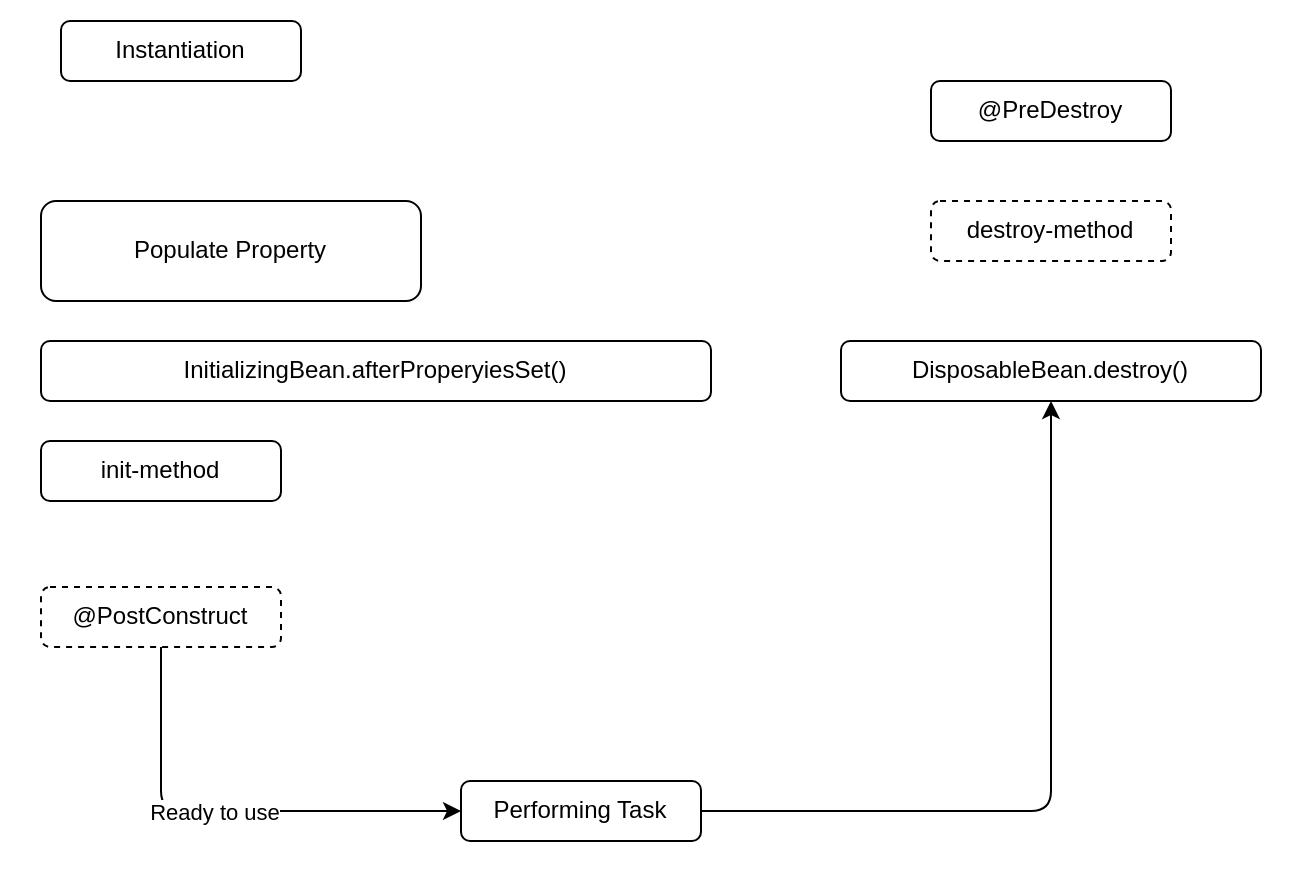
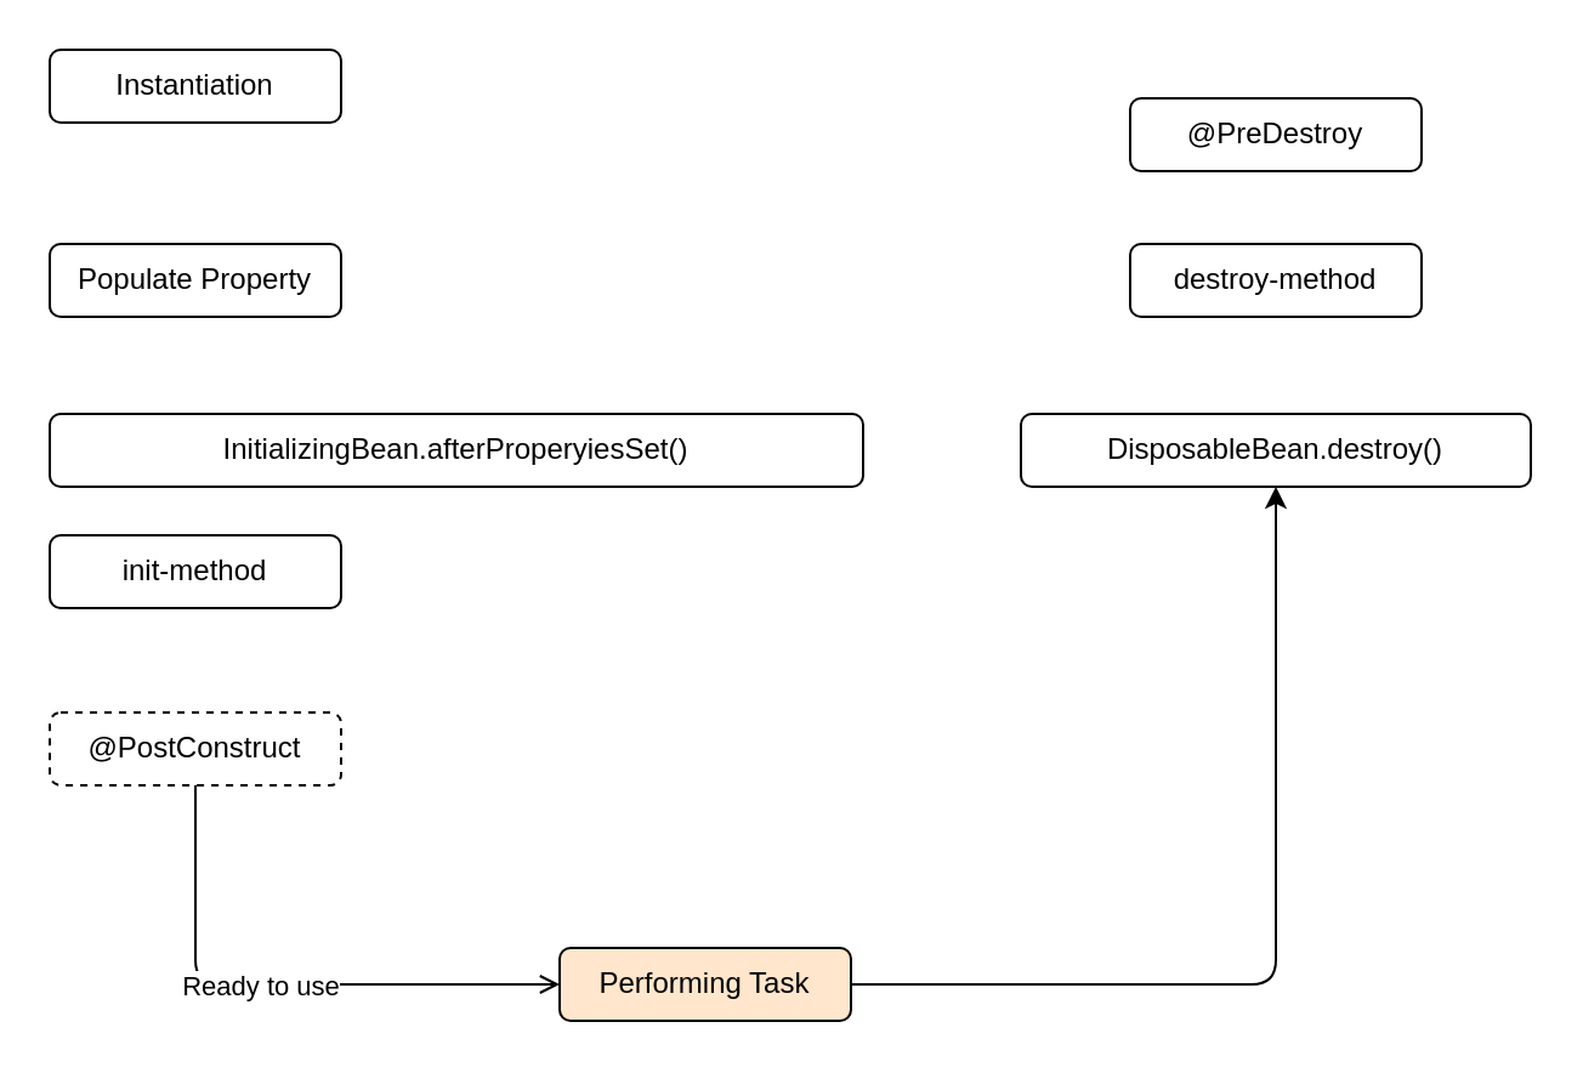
- <mxCell id="2" value="Instantiation" style="rounded=1;whiteSpace=wrap;html=1;" vertex="1" parent="1"><mxGeometry x="30" y="10" width="120" height="30" as="geometry" /></mxCell>
+ <mxCell id="2" value="Instantiation" style="rounded=1;whiteSpace=wrap;html=1;" vertex="1" parent="1"><mxGeometry x="20" y="20" width="120" height="30" as="geometry" /></mxCell>
- <mxCell id="11" value="destroy-method" style="rounded=1;whiteSpace=wrap;html=1;dashed=1;" vertex="1" parent="1"><mxGeometry x="465" y="100" width="120" height="30" as="geometry" /></mxCell>
+ <mxCell id="11" value="destroy-method" style="rounded=1;whiteSpace=wrap;html=1;" vertex="1" parent="1"><mxGeometry x="465" y="100" width="120" height="30" as="geometry" /></mxCell>
- <mxCell id="3" value="Populate Property" style="rounded=1;whiteSpace=wrap;html=1;" vertex="1" parent="1"><mxGeometry x="20" y="100" width="190" height="50" as="geometry" /></mxCell>
+ <mxCell id="3" value="Populate Property" style="rounded=1;whiteSpace=wrap;html=1;" vertex="1" parent="1"><mxGeometry x="20" y="100" width="120" height="30" as="geometry" /></mxCell>
- <mxCell id="7" value="" style="endArrow=classic;html=1;entryX=0;entryY=0.5;entryDx=0;entryDy=0;exitX=0.5;exitY=1;exitDx=0;exitDy=0;" edge="1" parent="1" source="6" target="9"><mxGeometry width="50" height="50" relative="1" as="geometry"><mxPoint x="110" y="420" as="sourcePoint" /><mxPoint x="160" y="370" as="targetPoint" /><Array as="points"><mxPoint x="80" y="405" /></Array></mxGeometry></mxCell>
+ <mxCell id="7" value="" style="endArrow=open;html=1;entryX=0;entryY=0.5;entryDx=0;entryDy=0;exitX=0.5;exitY=1;exitDx=0;exitDy=0;" edge="1" parent="1" source="6" target="9"><mxGeometry width="50" height="50" relative="1" as="geometry"><mxPoint x="110" y="420" as="sourcePoint" /><mxPoint x="160" y="370" as="targetPoint" /><Array as="points"><mxPoint x="80" y="405" /></Array></mxGeometry></mxCell>
- <mxCell id="9" value="Performing Task" style="rounded=1;whiteSpace=wrap;html=1;" vertex="1" parent="1"><mxGeometry x="230" y="390" width="120" height="30" as="geometry" /></mxCell>
+ <mxCell id="9" value="Performing Task" style="rounded=1;whiteSpace=wrap;html=1;fillColor=#ffe6cc;" vertex="1" parent="1"><mxGeometry x="230" y="390" width="120" height="30" as="geometry" /></mxCell>
